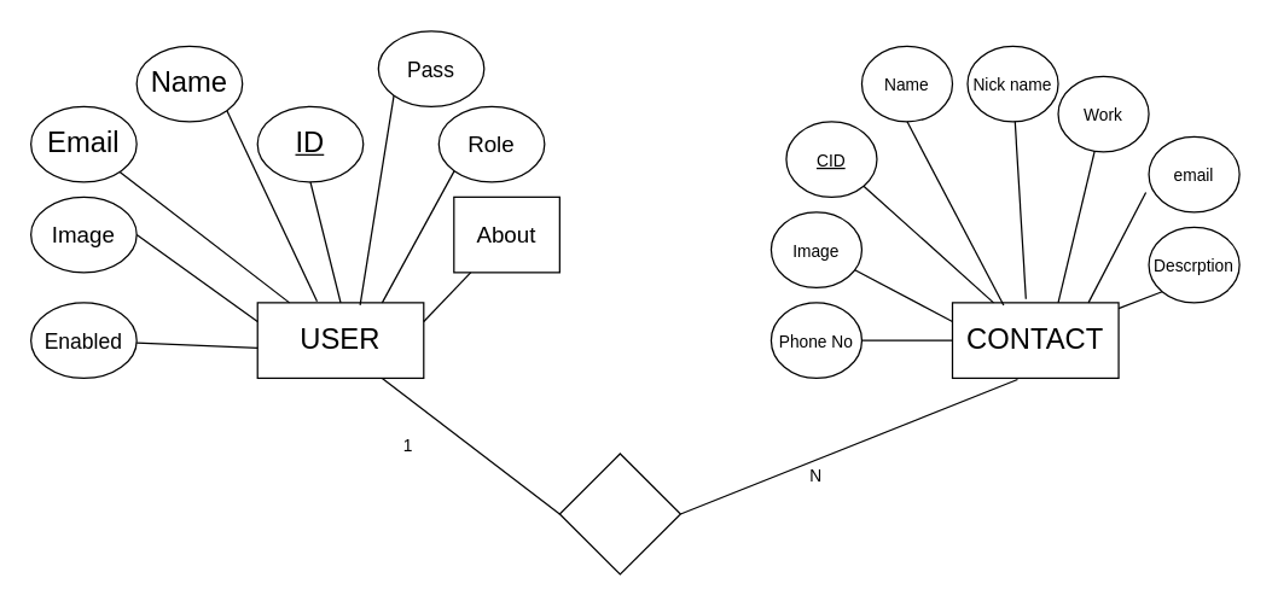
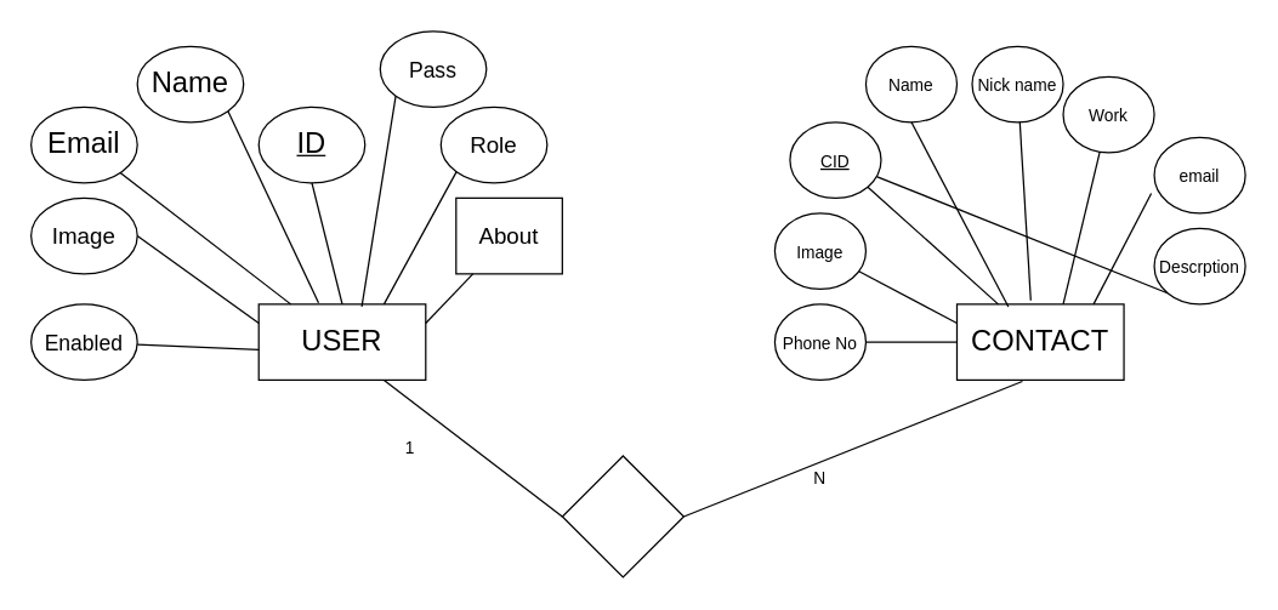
- <mxCell id="35" value="" style="endArrow=none;html=1;rounded=0;fontSize=11;exitX=0;exitY=1;exitDx=0;exitDy=0;" edge="1" parent="1" source="26" target="3"><mxGeometry width="50" height="50" relative="1" as="geometry"><mxPoint x="639.976" y="295.999" as="sourcePoint" /><mxPoint x="700" y="298" as="targetPoint" /></mxGeometry></mxCell>
+ <mxCell id="35" value="" style="endArrow=none;html=1;rounded=0;fontSize=11;exitX=0;exitY=1;exitDx=0;exitDy=0;" edge="1" parent="1" source="26" target="20"><mxGeometry width="50" height="50" relative="1" as="geometry"><mxPoint x="639.976" y="295.999" as="sourcePoint" /><mxPoint x="700" y="298" as="targetPoint" /></mxGeometry></mxCell>
